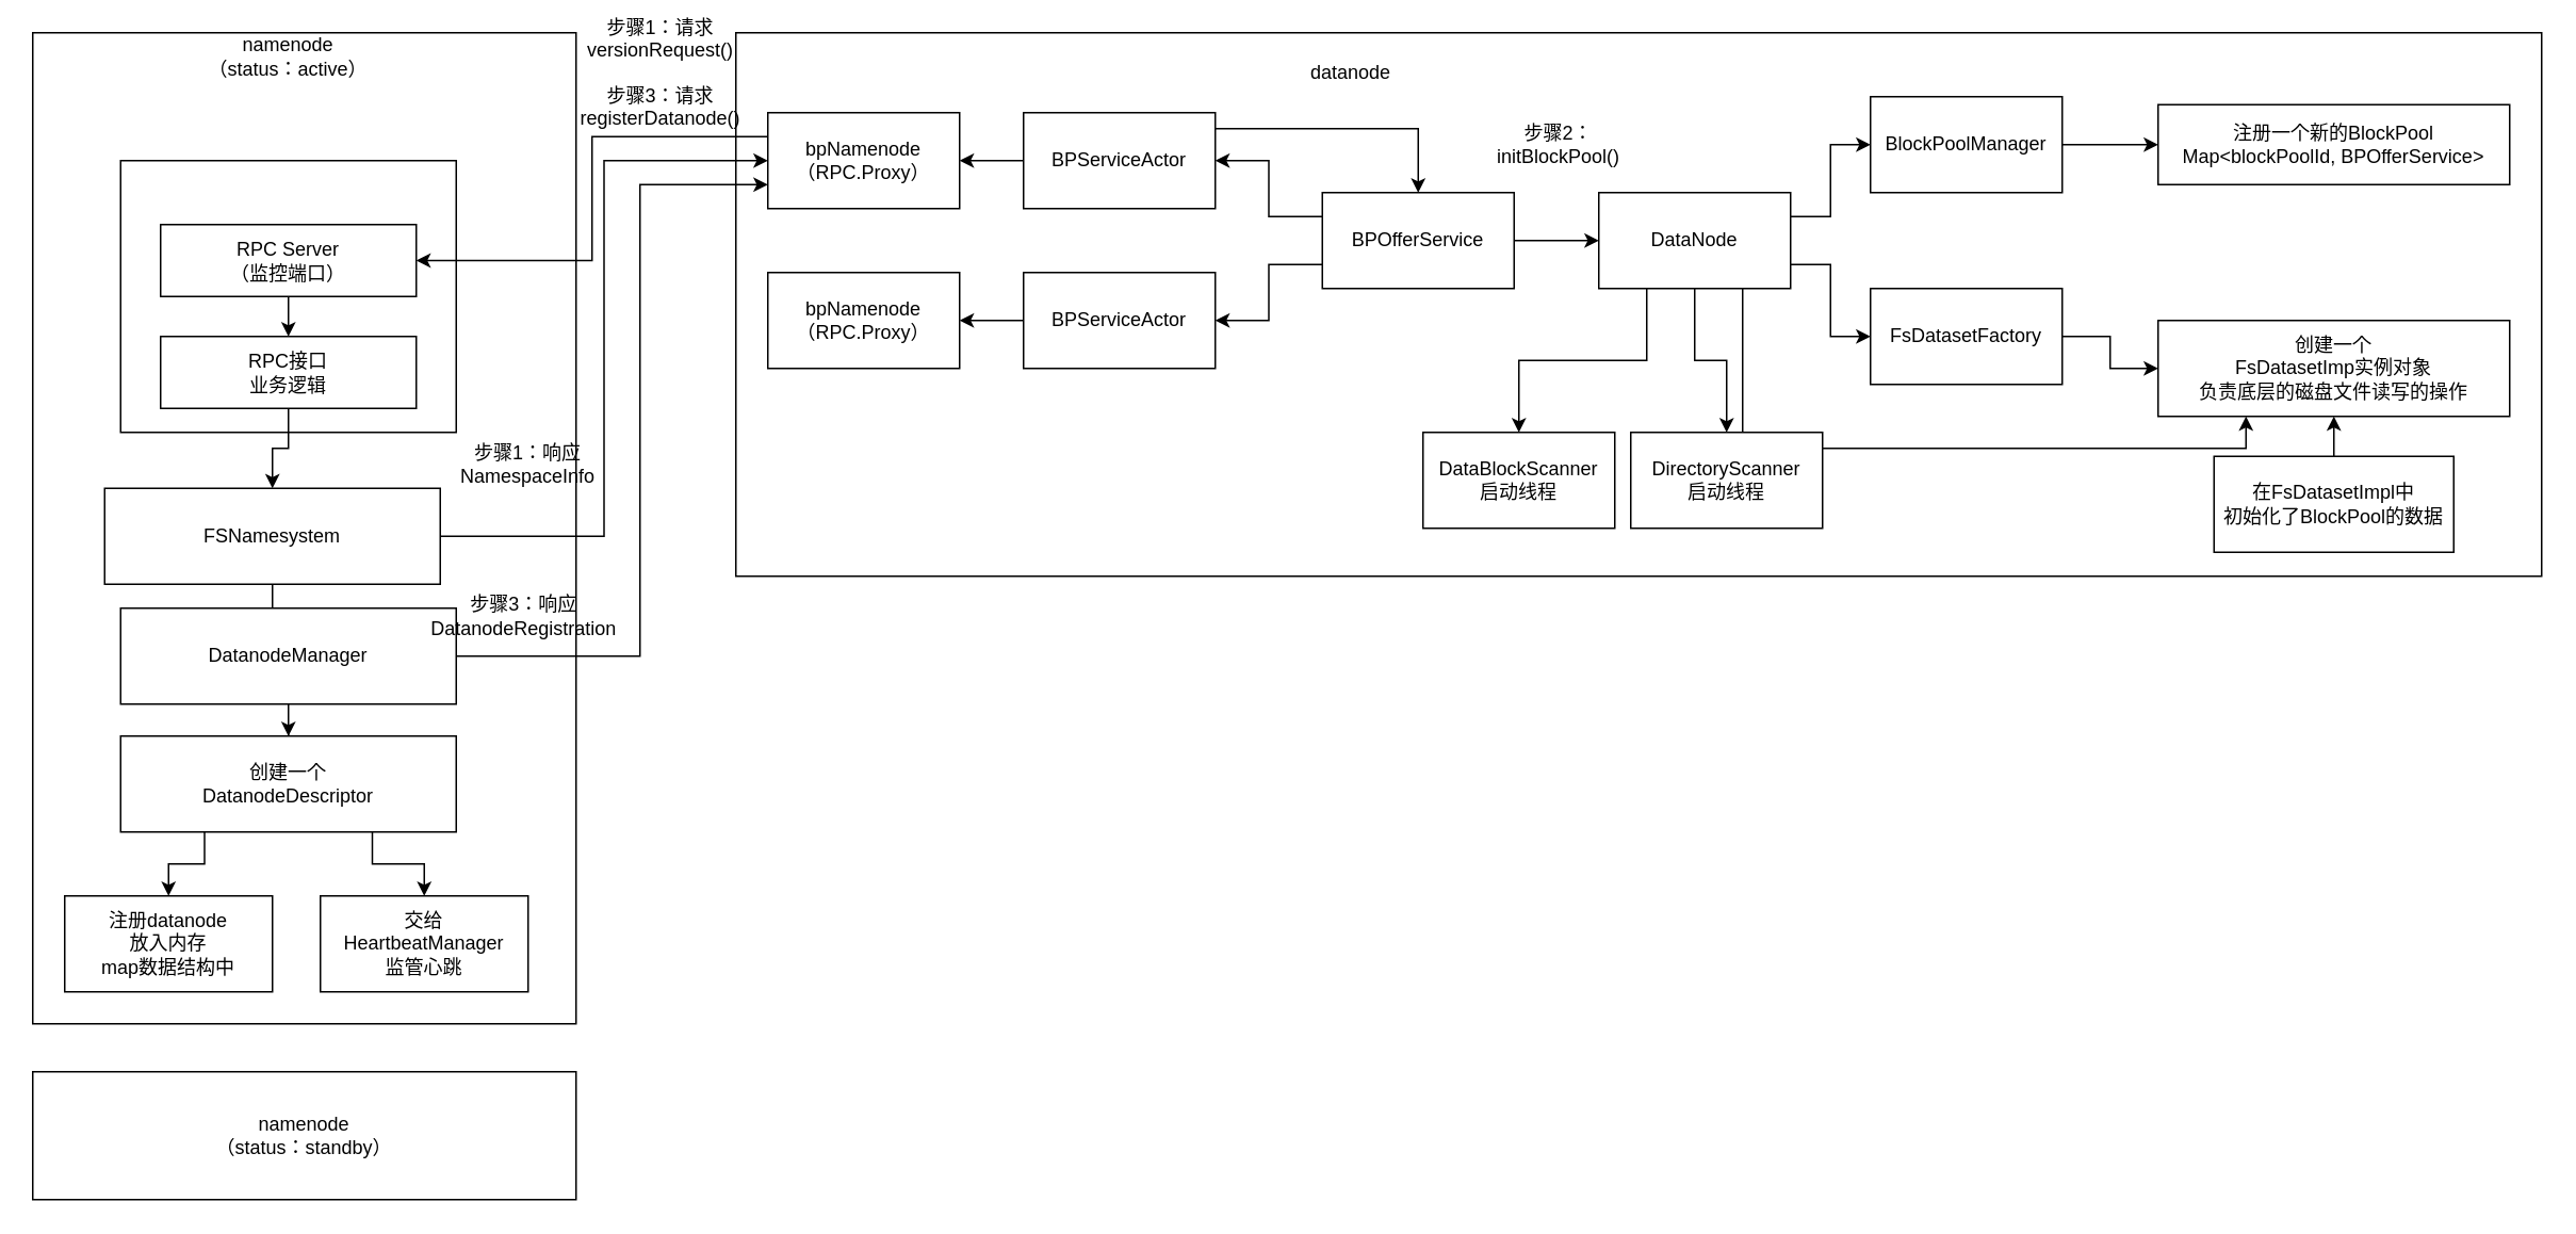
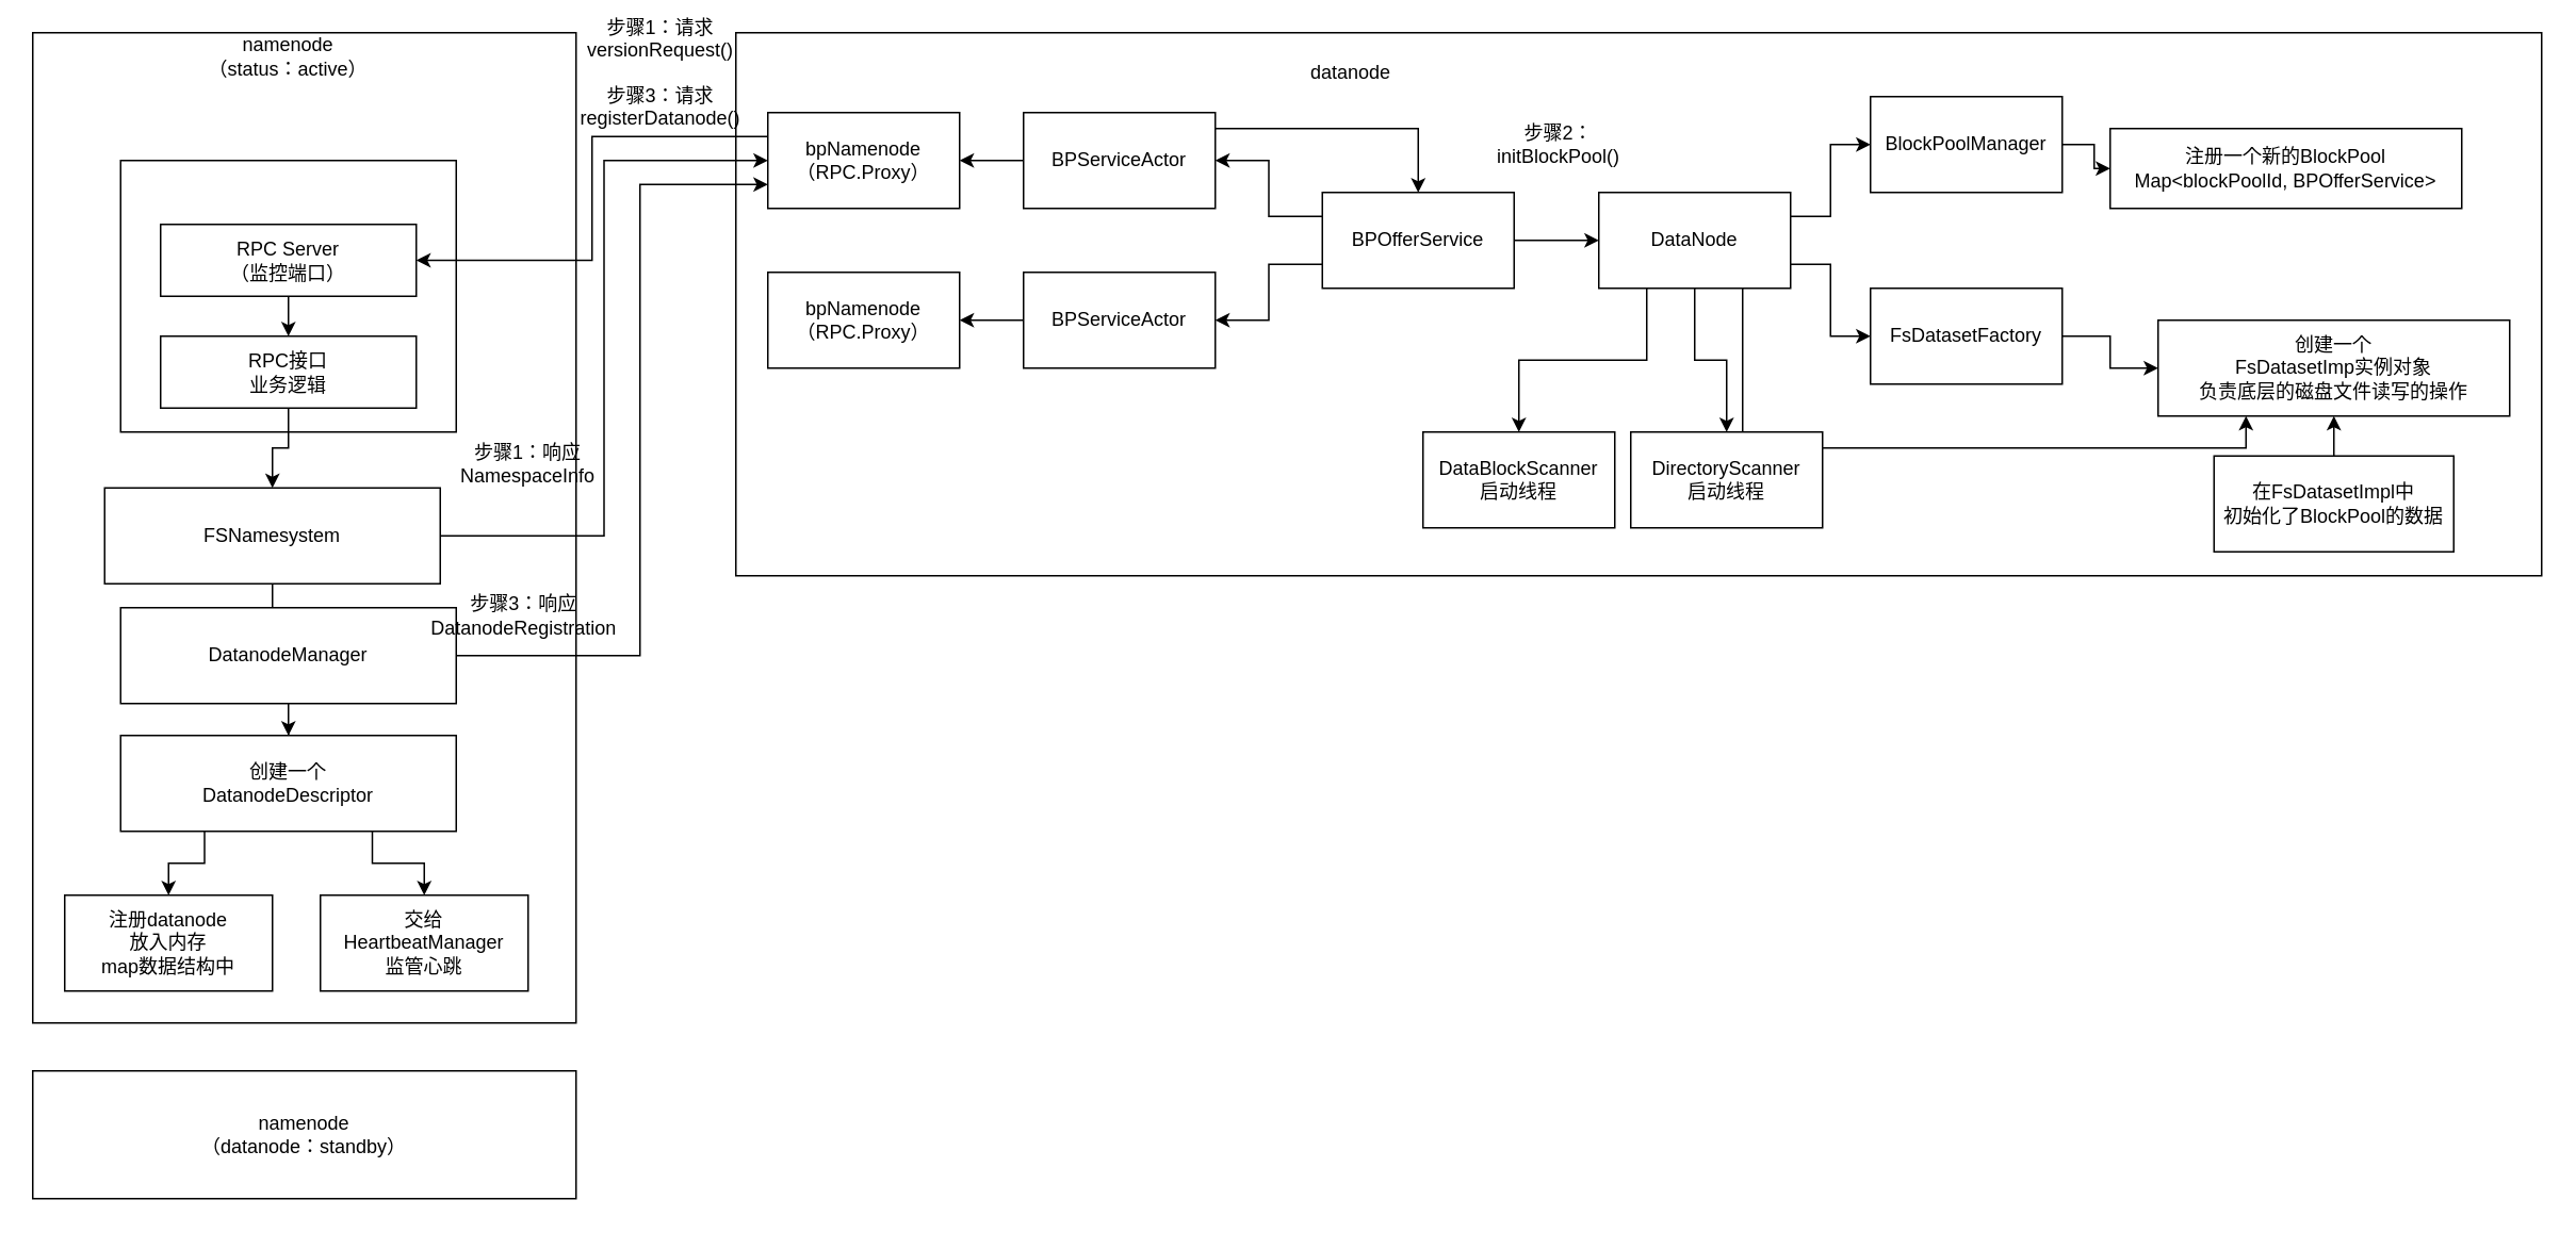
- <mxCell id="44" value="注册一个新的BlockPool&lt;br&gt;Map&amp;lt;blockPoolId, BPOfferService&amp;gt;" style="rounded=0;whiteSpace=wrap;html=1;" vertex="1" parent="1"><mxGeometry x="1350" y="65" width="220" height="50" as="geometry" /></mxCell>
+ <mxCell id="44" value="注册一个新的BlockPool&lt;br&gt;Map&amp;lt;blockPoolId, BPOfferService&amp;gt;" style="rounded=0;whiteSpace=wrap;html=1;" vertex="1" parent="1"><mxGeometry x="1320" y="80" width="220" height="50" as="geometry" /></mxCell>
- <mxCell id="54" value="namenode&lt;br&gt;（status：standby）" style="rounded=0;whiteSpace=wrap;html=1;" vertex="1" parent="1"><mxGeometry x="20" y="670" width="340" height="80" as="geometry" /></mxCell>
+ <mxCell id="54" value="namenode&lt;br&gt;（datanode：standby）" style="rounded=0;whiteSpace=wrap;html=1;" vertex="1" parent="1"><mxGeometry x="20" y="670" width="340" height="80" as="geometry" /></mxCell>
